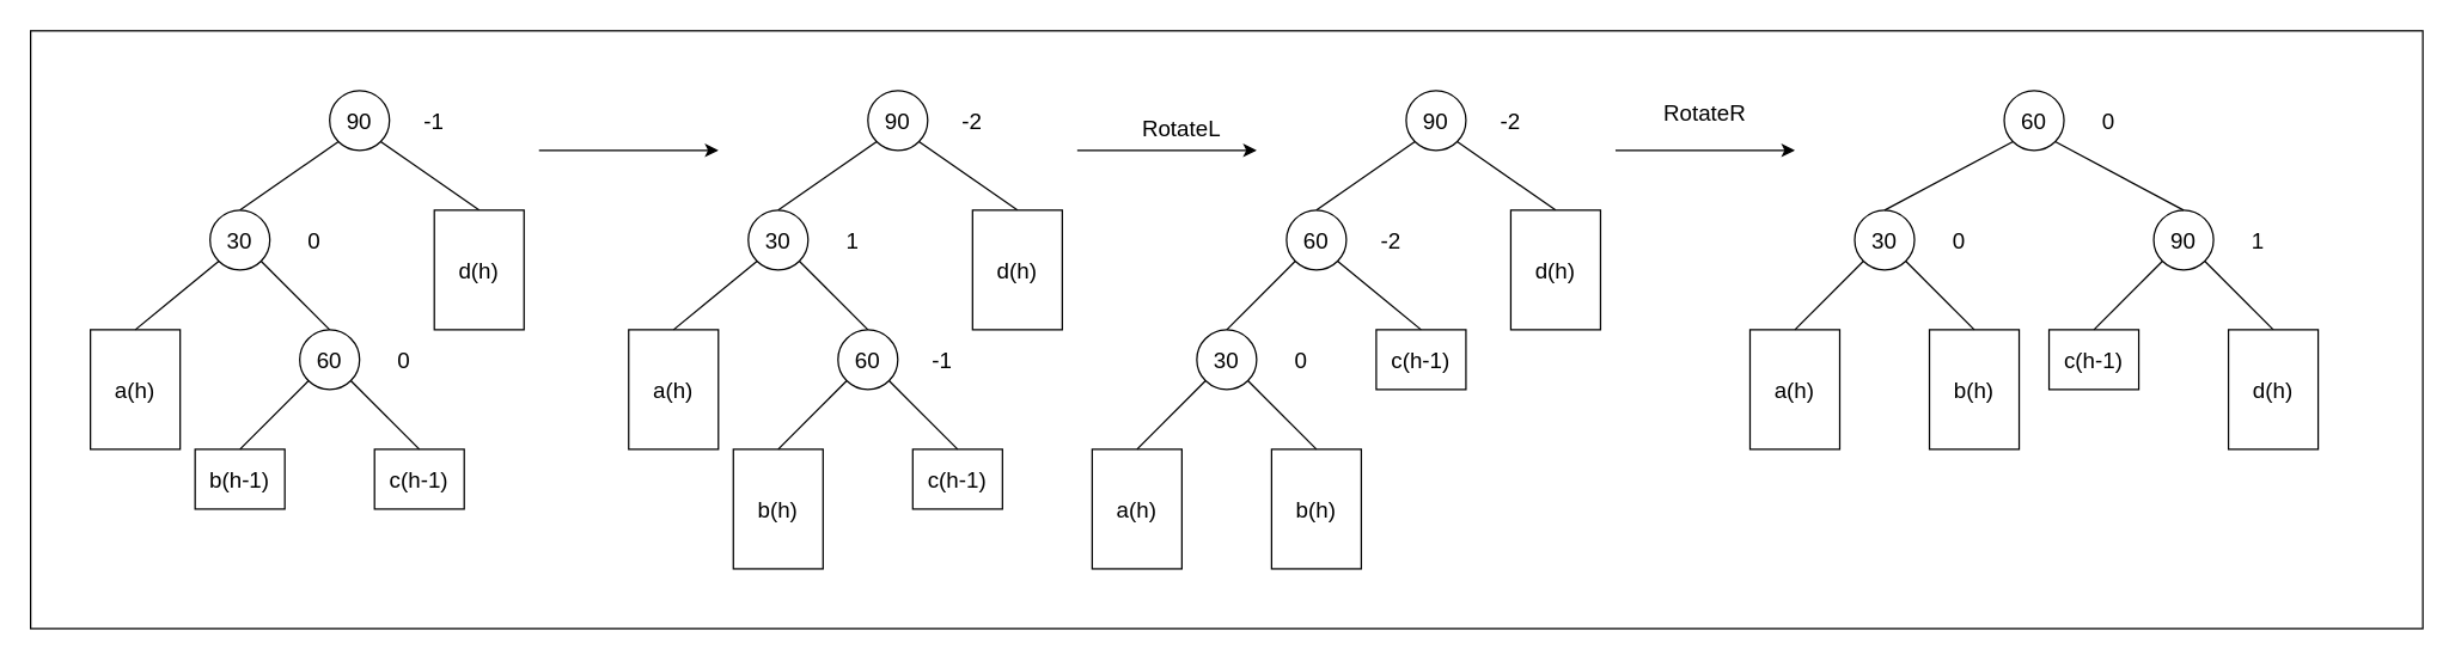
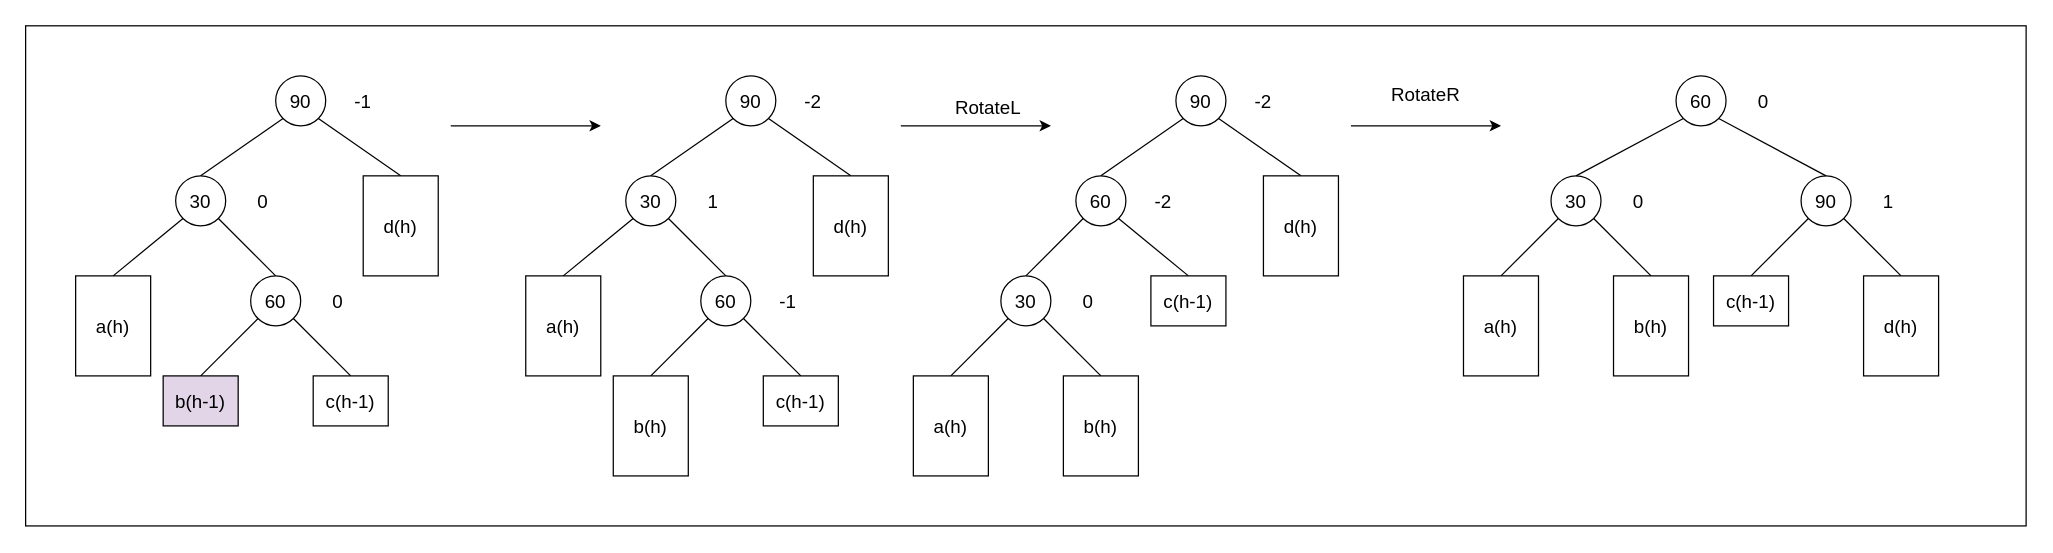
- <mxCell id="8" value="b(h-1)" style="rounded=0;whiteSpace=wrap;html=1;fontSize=15;" vertex="1" parent="1"><mxGeometry x="130" y="300" width="60" height="40" as="geometry" /></mxCell>
+ <mxCell id="8" value="b(h-1)" style="rounded=0;whiteSpace=wrap;html=1;fontSize=15;fillColor=#e1d5e7;" vertex="1" parent="1"><mxGeometry x="130" y="300" width="60" height="40" as="geometry" /></mxCell>
